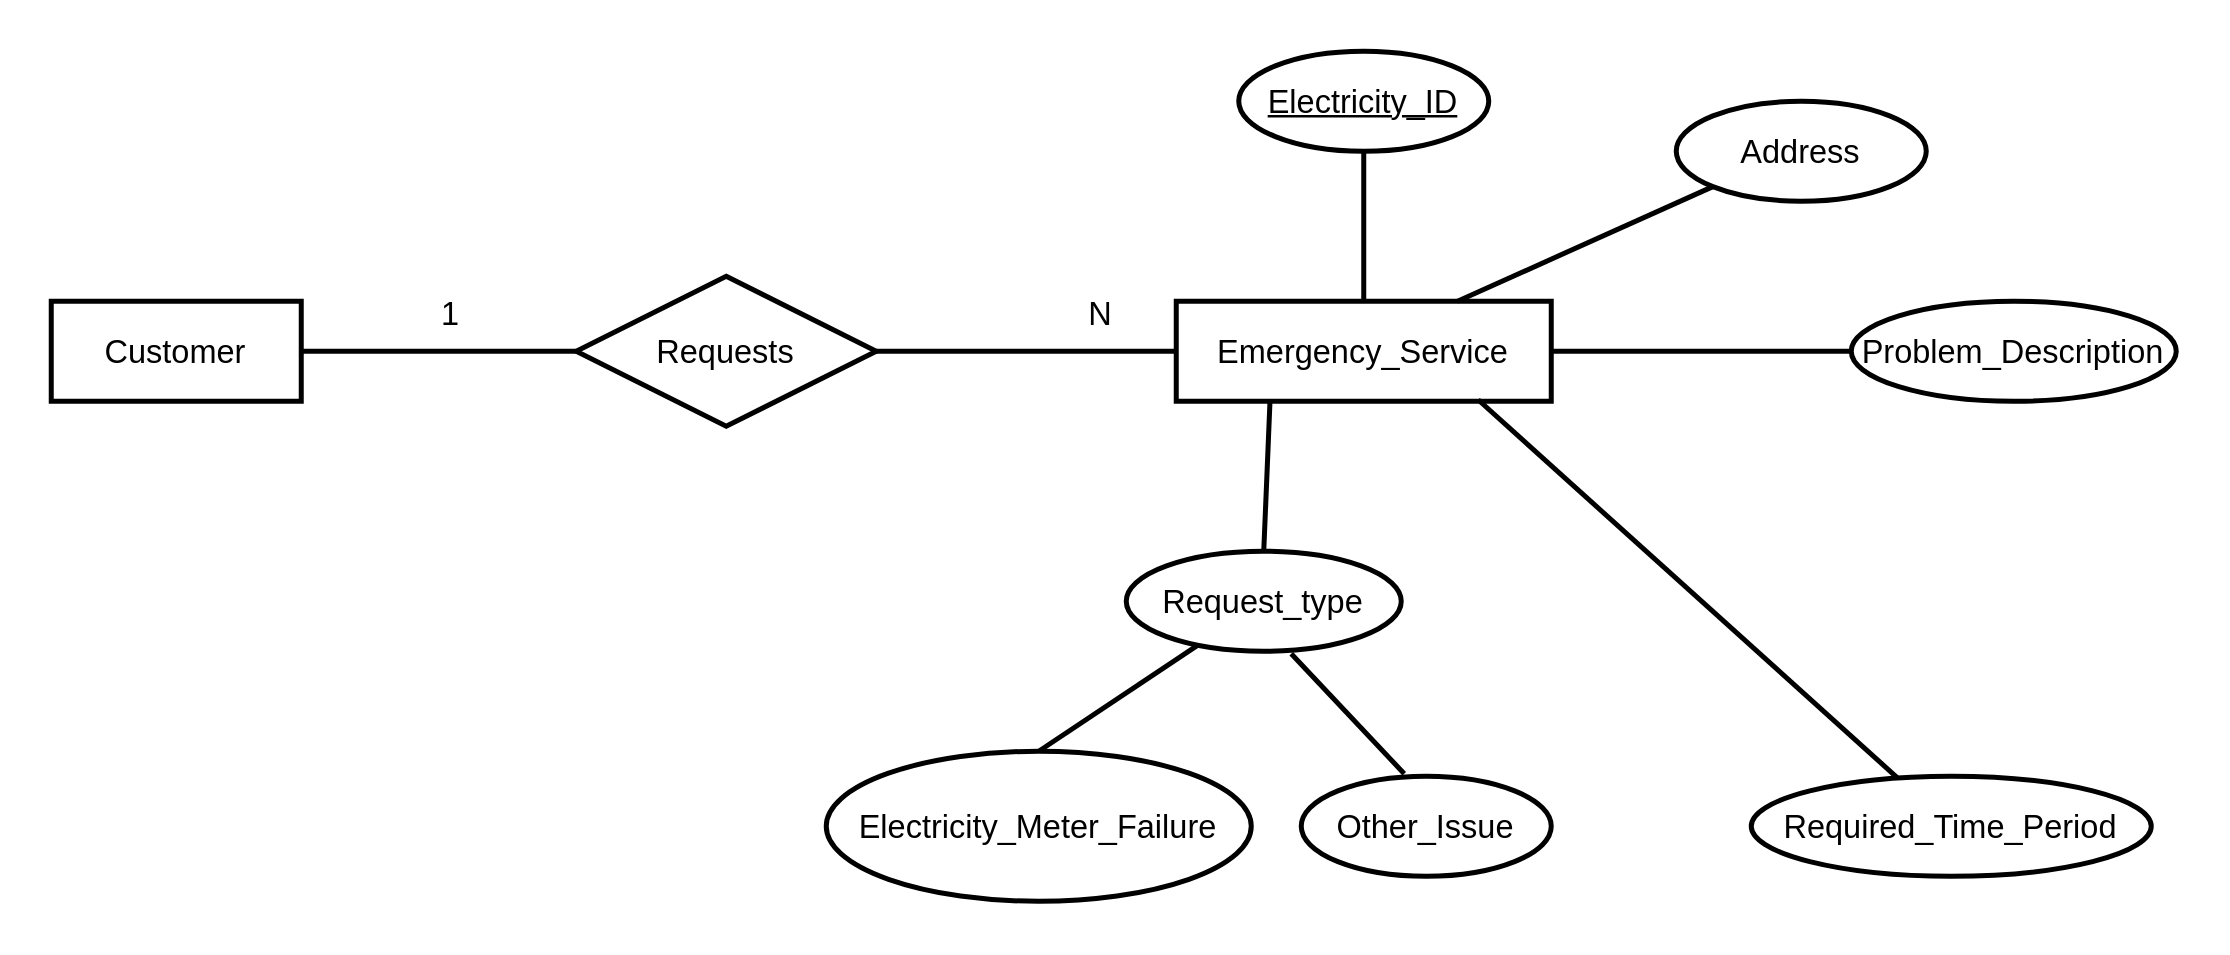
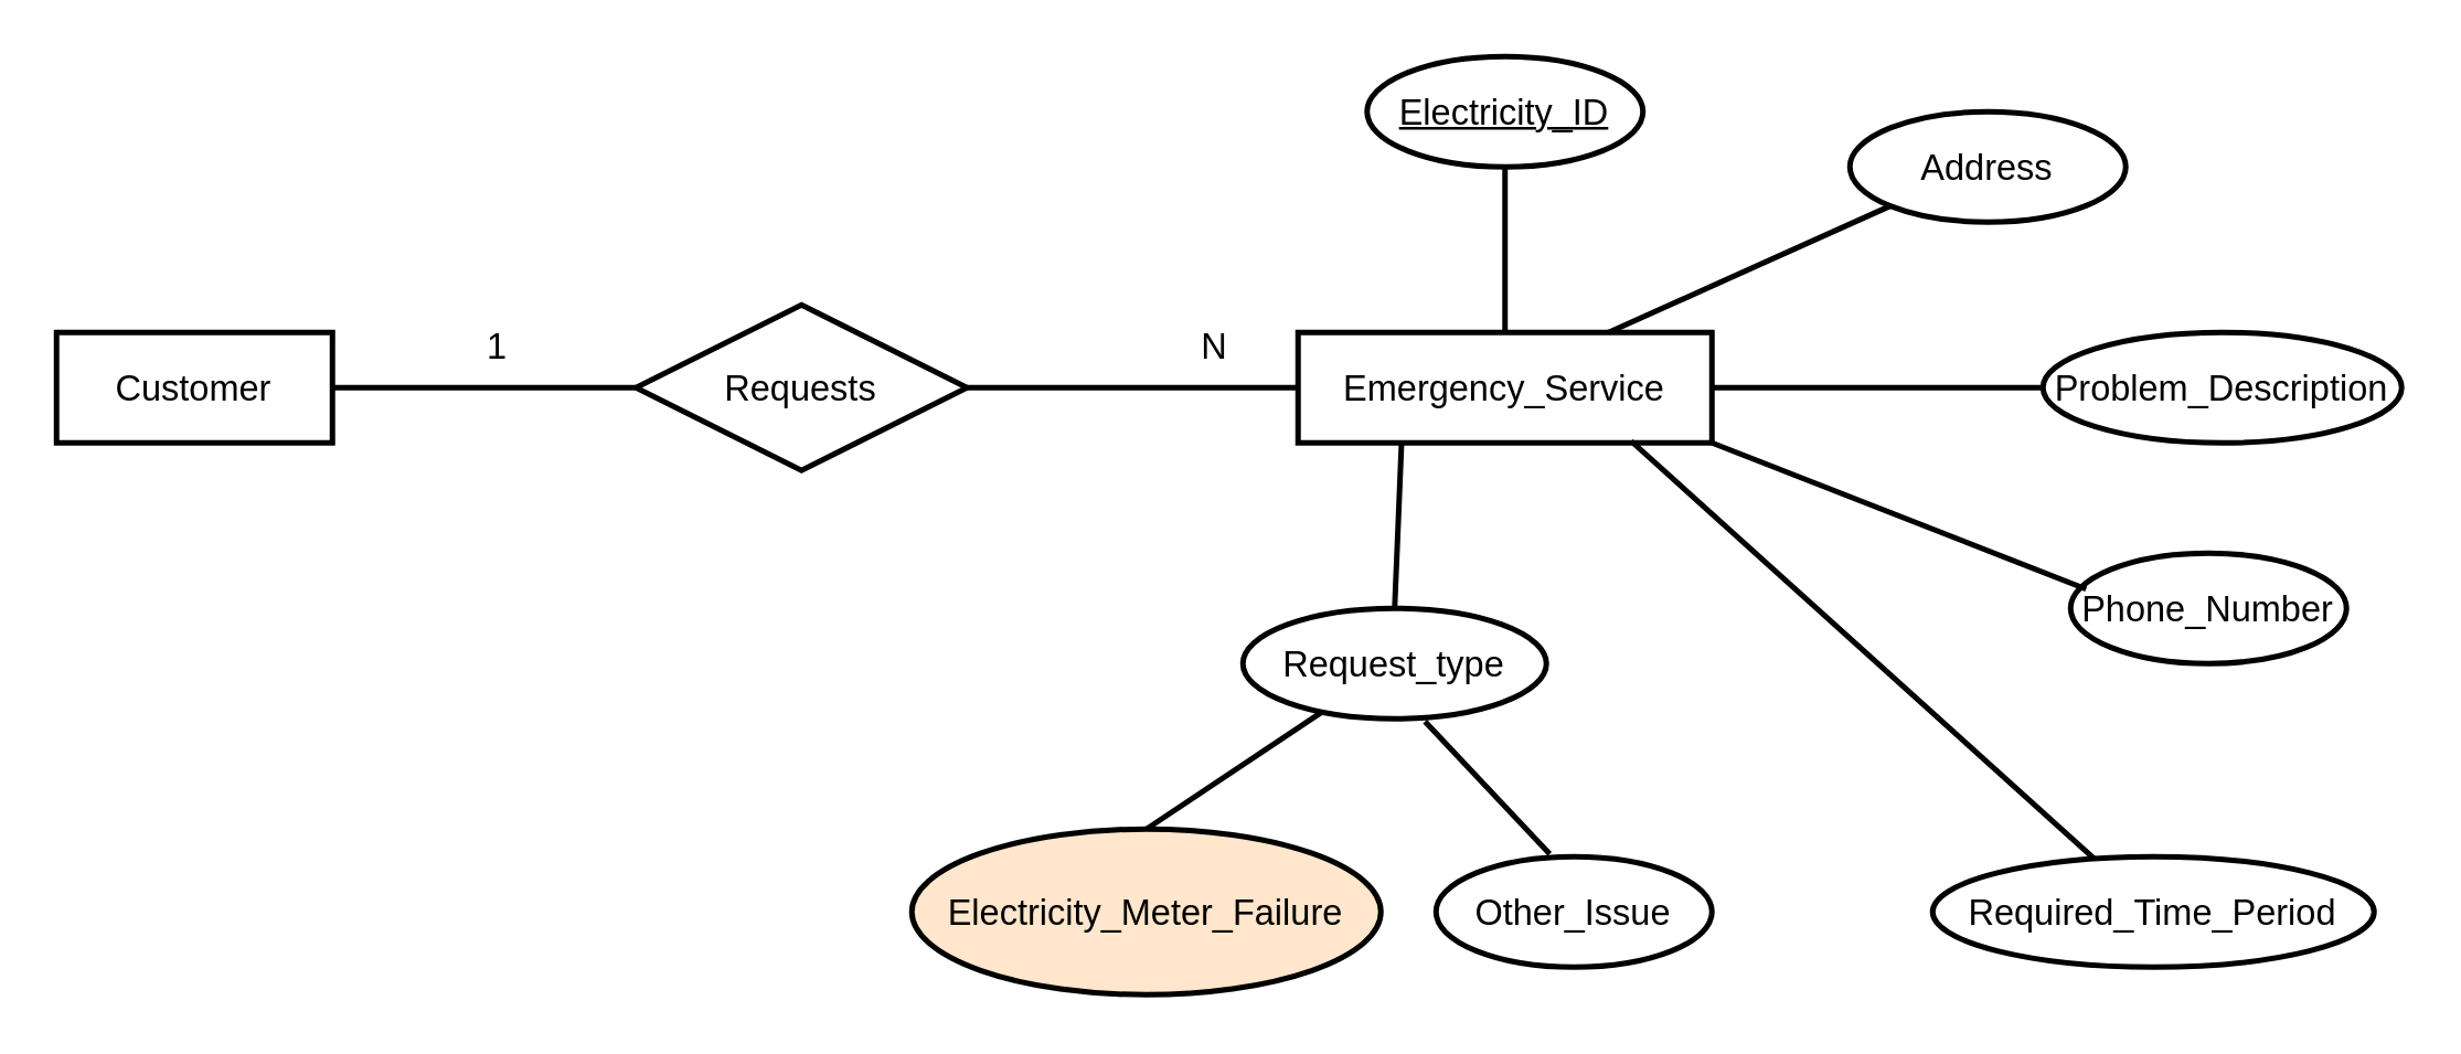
+ <mxCell id="23" value="" style="endArrow=none;html=1;rounded=0;exitX=1;exitY=1;exitDx=0;exitDy=0;entryX=0.056;entryY=0.325;entryDx=0;entryDy=0;entryPerimeter=0;strokeWidth=2;fontSize=13;" parent="1" source="4" target="20" edge="1"><mxGeometry relative="1" as="geometry"><mxPoint x="460" y="280" as="sourcePoint" /><mxPoint x="620" y="280" as="targetPoint" /></mxGeometry></mxCell>
+ <mxCell id="20" value="Phone_Number" style="ellipse;whiteSpace=wrap;html=1;align=center;strokeWidth=2;fontSize=13;" parent="1" vertex="1"><mxGeometry x="750" y="200" width="100" height="40" as="geometry" /></mxCell>
- <mxCell id="12" value="Electricity_Meter_Failure" style="ellipse;whiteSpace=wrap;html=1;align=center;strokeWidth=2;fontSize=13;" parent="1" vertex="1"><mxGeometry x="330" y="300" width="170" height="60" as="geometry" /></mxCell>
+ <mxCell id="12" value="Electricity_Meter_Failure" style="ellipse;whiteSpace=wrap;html=1;align=center;strokeWidth=2;fontSize=13;fillColor=#ffe6cc;" parent="1" vertex="1"><mxGeometry x="330" y="300" width="170" height="60" as="geometry" /></mxCell>
